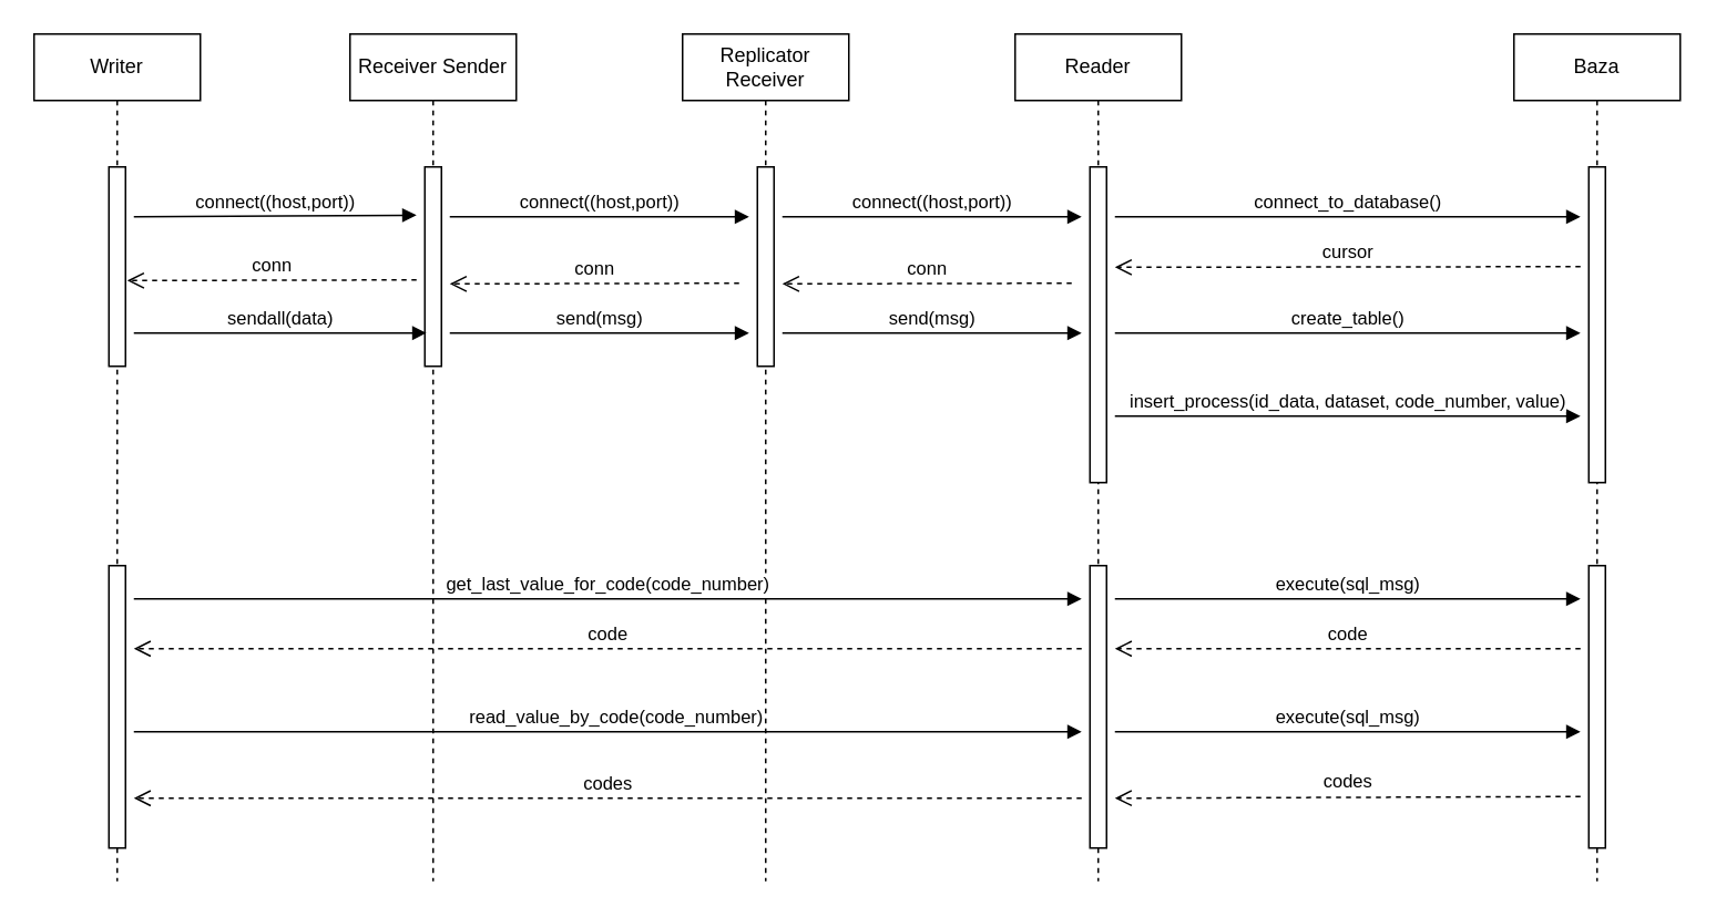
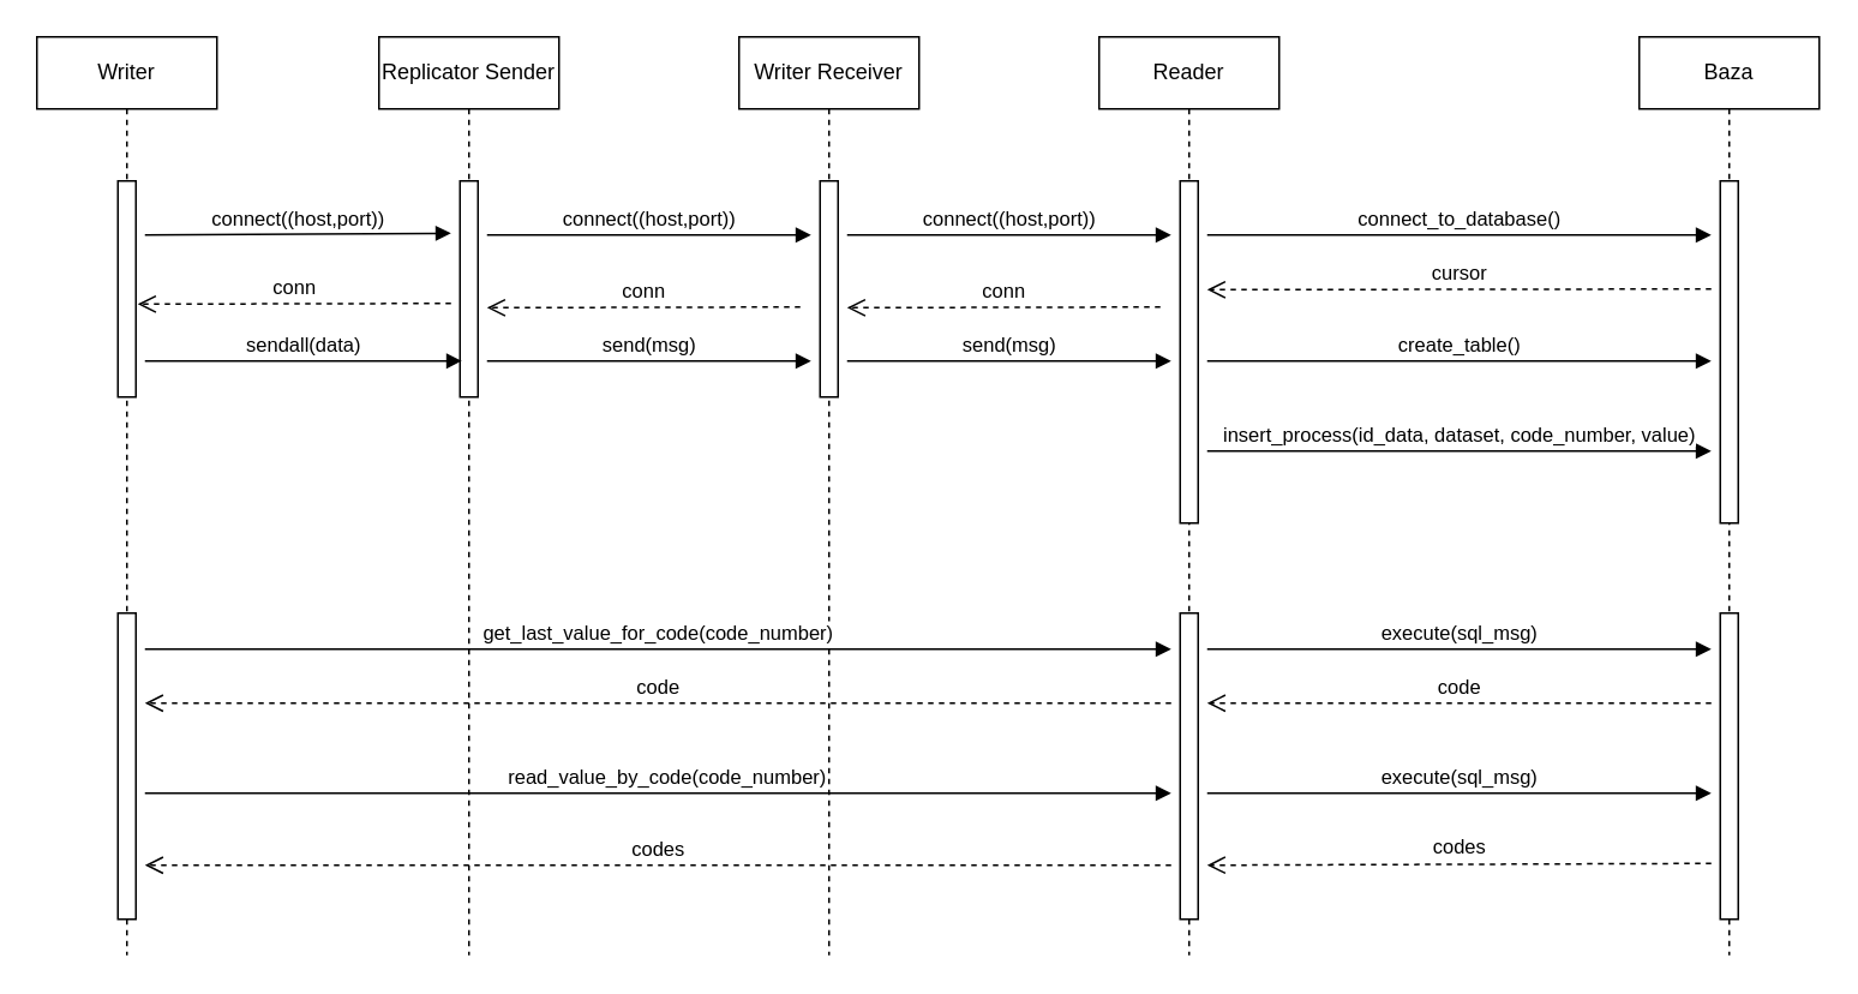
- <mxCell id="6" value="Receiver Sender" style="shape=umlLifeline;perimeter=lifelinePerimeter;whiteSpace=wrap;html=1;container=1;collapsible=0;recursiveResize=0;outlineConnect=0;" vertex="1" parent="1"><mxGeometry x="210" y="20" width="100" height="510" as="geometry" /></mxCell>
+ <mxCell id="6" value="Replicator Sender" style="shape=umlLifeline;perimeter=lifelinePerimeter;whiteSpace=wrap;html=1;container=1;collapsible=0;recursiveResize=0;outlineConnect=0;" vertex="1" parent="1"><mxGeometry x="210" y="20" width="100" height="510" as="geometry" /></mxCell>
- <mxCell id="8" value="Replicator Receiver" style="shape=umlLifeline;perimeter=lifelinePerimeter;whiteSpace=wrap;html=1;container=1;collapsible=0;recursiveResize=0;outlineConnect=0;" vertex="1" parent="1"><mxGeometry x="410" y="20" width="100" height="510" as="geometry" /></mxCell>
+ <mxCell id="8" value="Writer Receiver" style="shape=umlLifeline;perimeter=lifelinePerimeter;whiteSpace=wrap;html=1;container=1;collapsible=0;recursiveResize=0;outlineConnect=0;" vertex="1" parent="1"><mxGeometry x="410" y="20" width="100" height="510" as="geometry" /></mxCell>
